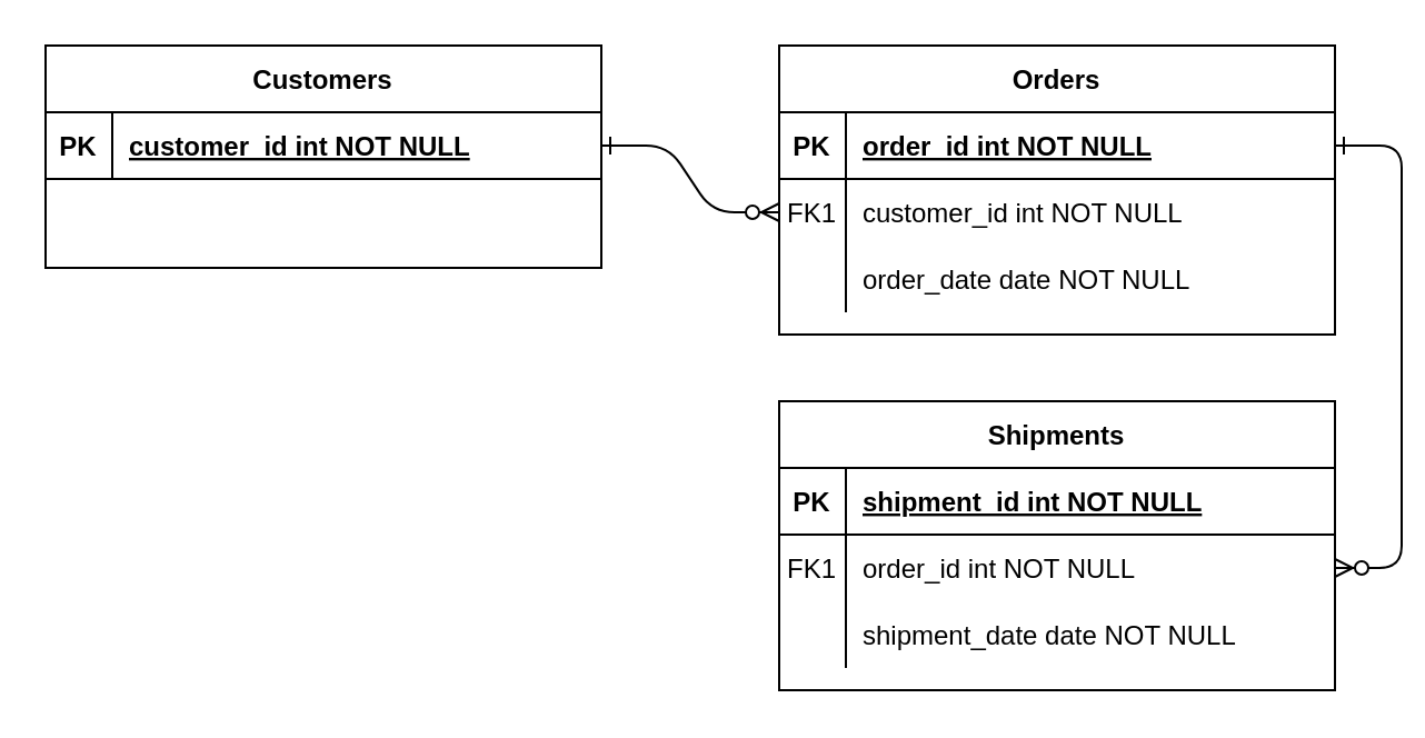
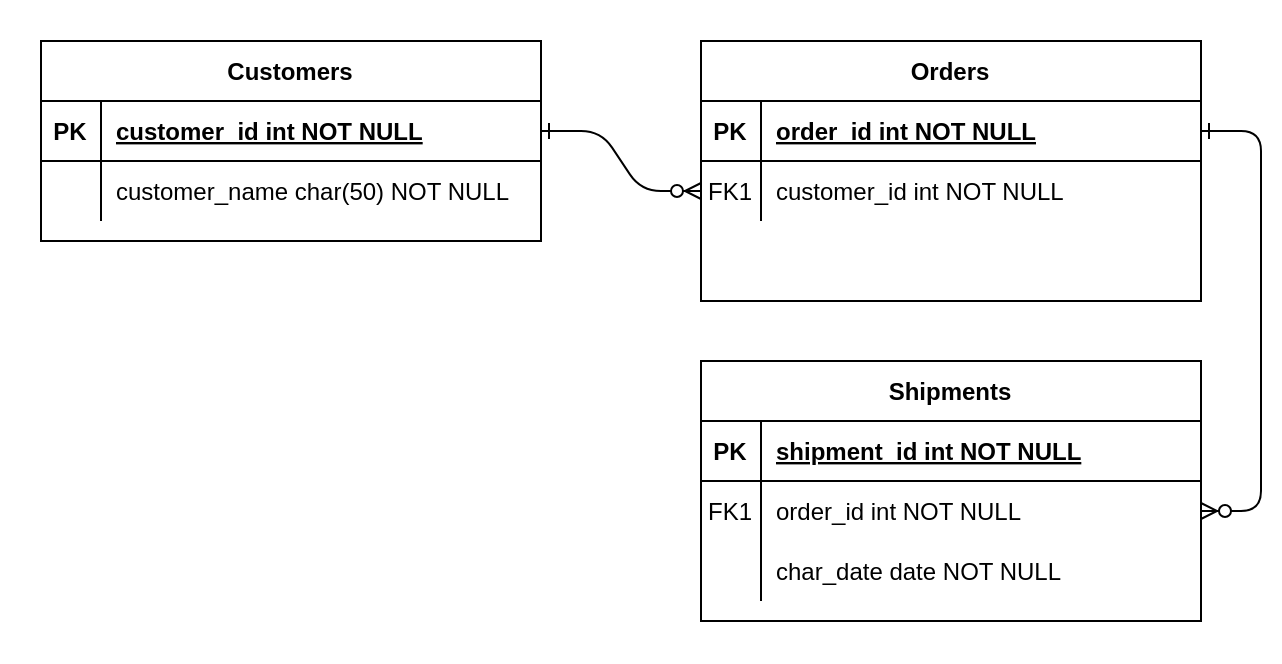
+ <mxCell id="30" value="customer_name char(50) NOT NULL" style="shape=partialRectangle;overflow=hidden;connectable=0;fillColor=none;top=0;left=0;bottom=0;right=0;align=left;spacingLeft=6;" parent="28" vertex="1"><mxGeometry x="30" width="220" height="30" as="geometry" /></mxCell>
- <mxCell id="13" value="order_date date NOT NULL" style="shape=partialRectangle;overflow=hidden;connectable=0;fillColor=none;top=0;left=0;bottom=0;right=0;align=left;spacingLeft=6;" parent="11" vertex="1"><mxGeometry x="30" width="220" height="30" as="geometry" /></mxCell>
- <mxCell id="23" value="shipment_date date NOT NULL" style="shape=partialRectangle;overflow=hidden;connectable=0;fillColor=none;top=0;left=0;bottom=0;right=0;align=left;spacingLeft=6;" parent="21" vertex="1"><mxGeometry x="30" width="220" height="30" as="geometry" /></mxCell>
+ <mxCell id="23" value="char_date date NOT NULL" style="shape=partialRectangle;overflow=hidden;connectable=0;fillColor=none;top=0;left=0;bottom=0;right=0;align=left;spacingLeft=6;" parent="21" vertex="1"><mxGeometry x="30" width="220" height="30" as="geometry" /></mxCell>
